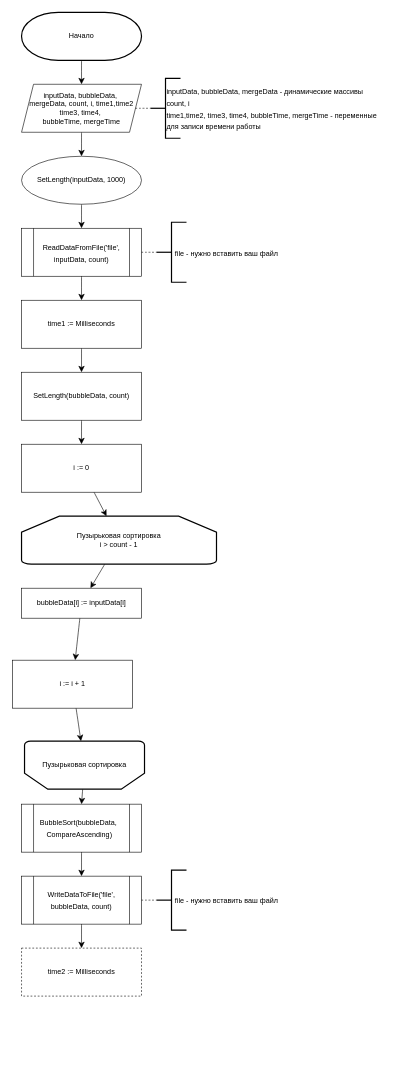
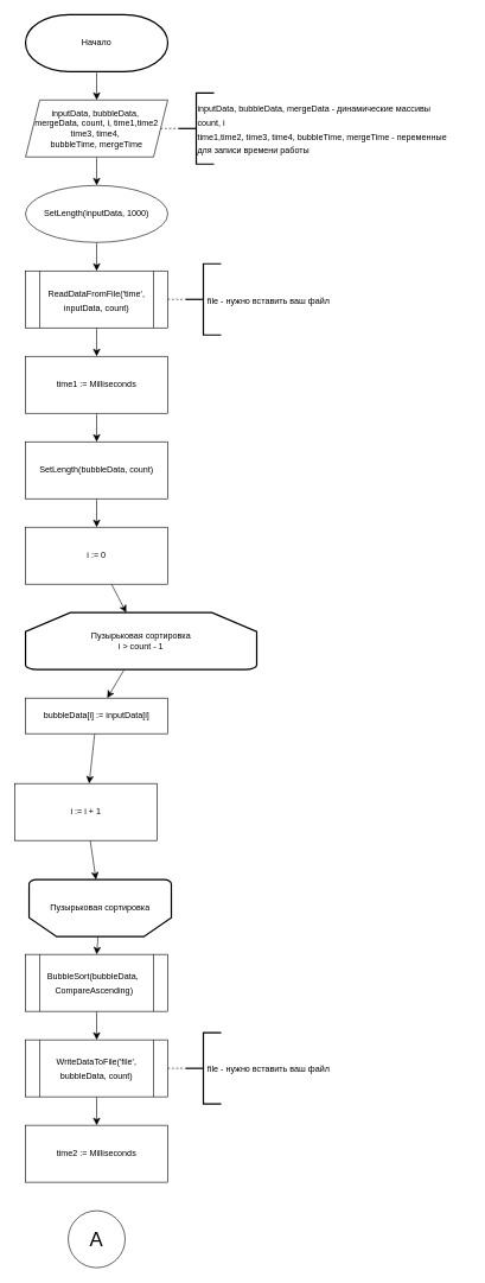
- <mxCell id="15" value="&lt;font style=&quot;font-size: 12px;&quot;&gt;&lt;font style=&quot;&quot;&gt;ReadDataFromFile('file', inputData, count)&lt;/font&gt;&lt;/font&gt;" style="text;html=1;align=center;verticalAlign=middle;whiteSpace=wrap;rounded=0;fontSize=16;" parent="1" vertex="1"><mxGeometry x="47" y="380" width="176" height="80" as="geometry" /></mxCell>
+ <mxCell id="15" value="&lt;font style=&quot;font-size: 12px;&quot;&gt;&lt;font style=&quot;&quot;&gt;ReadDataFromFile('time', inputData, count)&lt;/font&gt;&lt;/font&gt;" style="text;html=1;align=center;verticalAlign=middle;whiteSpace=wrap;rounded=0;fontSize=16;" parent="1" vertex="1"><mxGeometry x="47" y="380" width="176" height="80" as="geometry" /></mxCell>
- <mxCell id="40" value="time2 := Milliseconds" style="rounded=0;whiteSpace=wrap;html=1;dashed=1;" parent="1" vertex="1"><mxGeometry x="35" y="1580" width="200" height="80" as="geometry" /></mxCell>
+ <mxCell id="40" value="time2 := Milliseconds" style="rounded=0;whiteSpace=wrap;html=1;" parent="1" vertex="1"><mxGeometry x="35" y="1580" width="200" height="80" as="geometry" /></mxCell>
+ <mxCell id="41" value="&lt;font style=&quot;font-size: 28px;&quot;&gt;A&lt;/font&gt;" style="ellipse;whiteSpace=wrap;html=1;aspect=fixed;" parent="1" vertex="1"><mxGeometry x="95" y="1700" width="80" height="80" as="geometry" /></mxCell>
